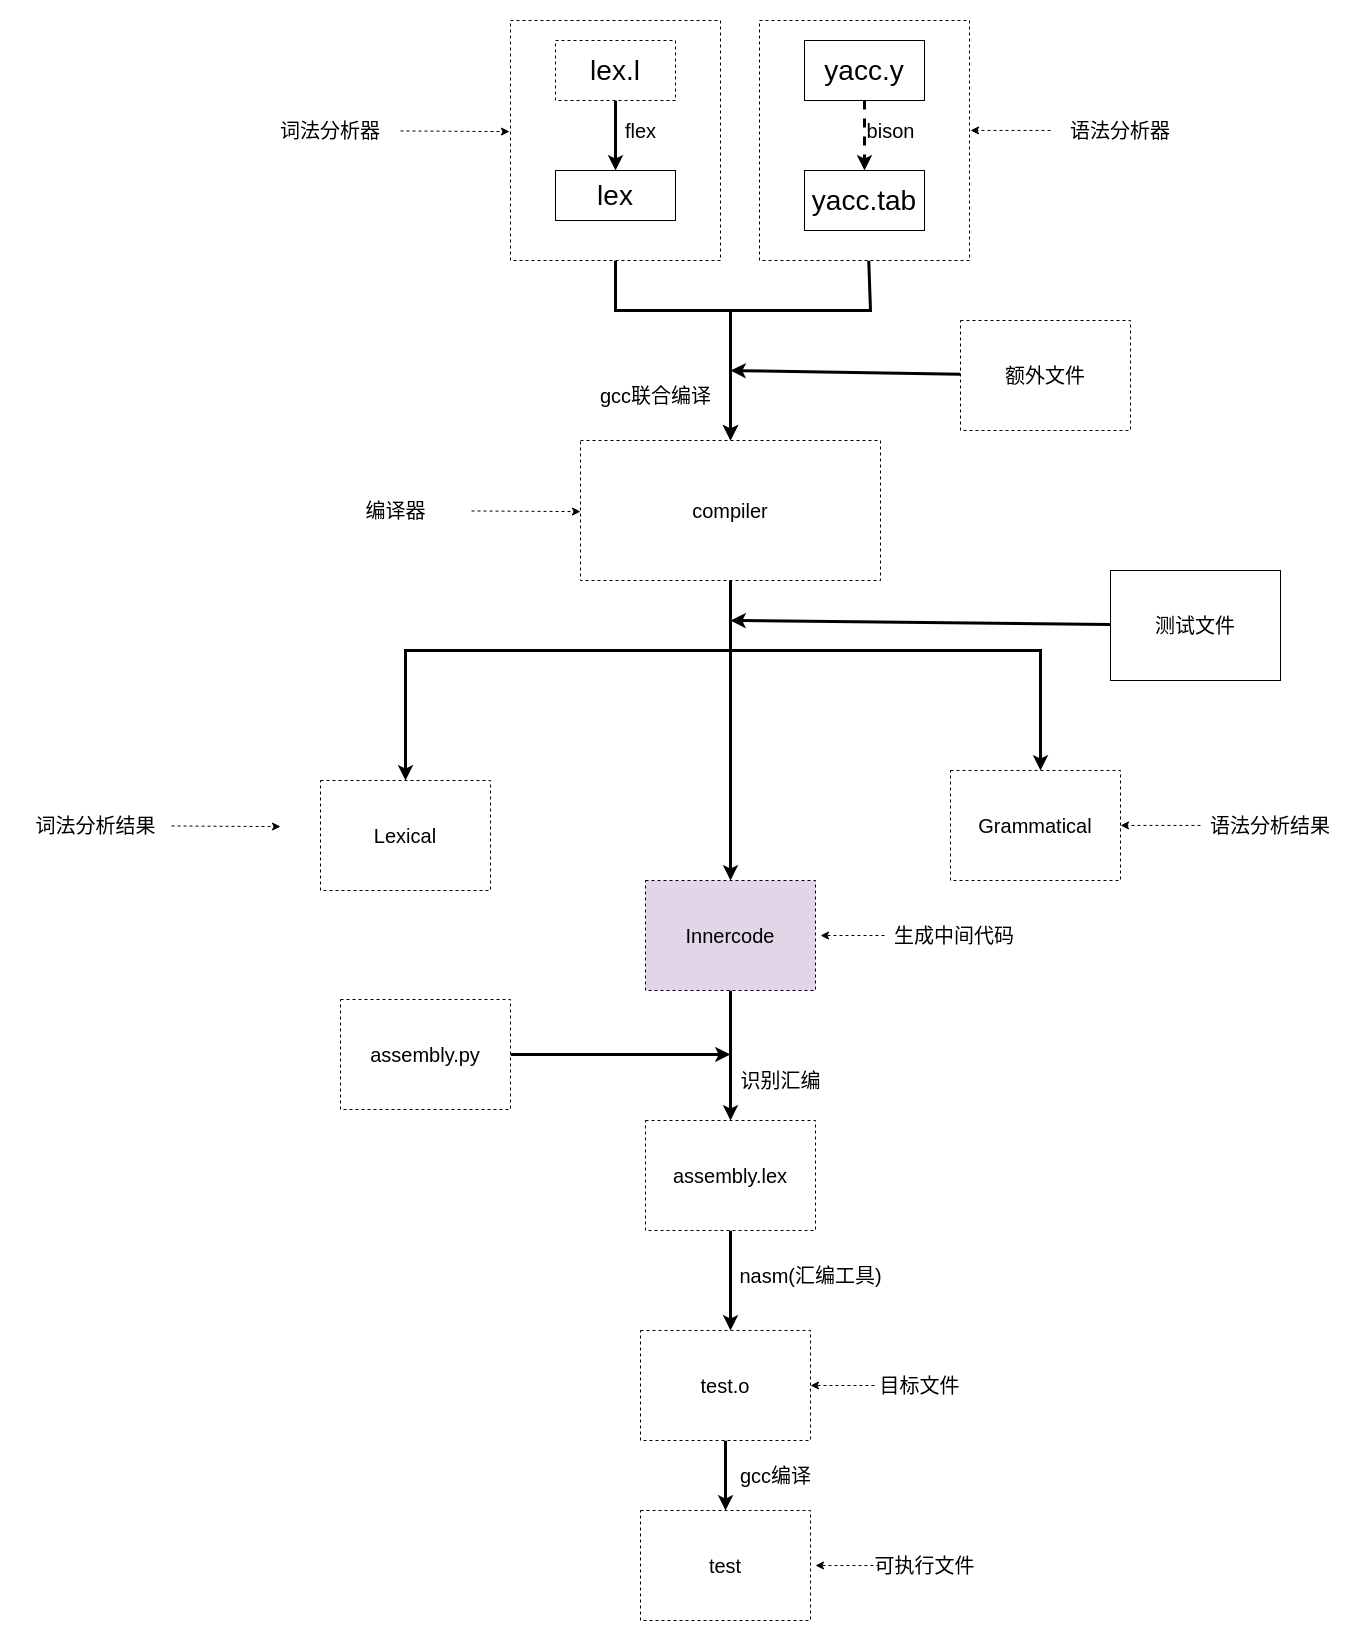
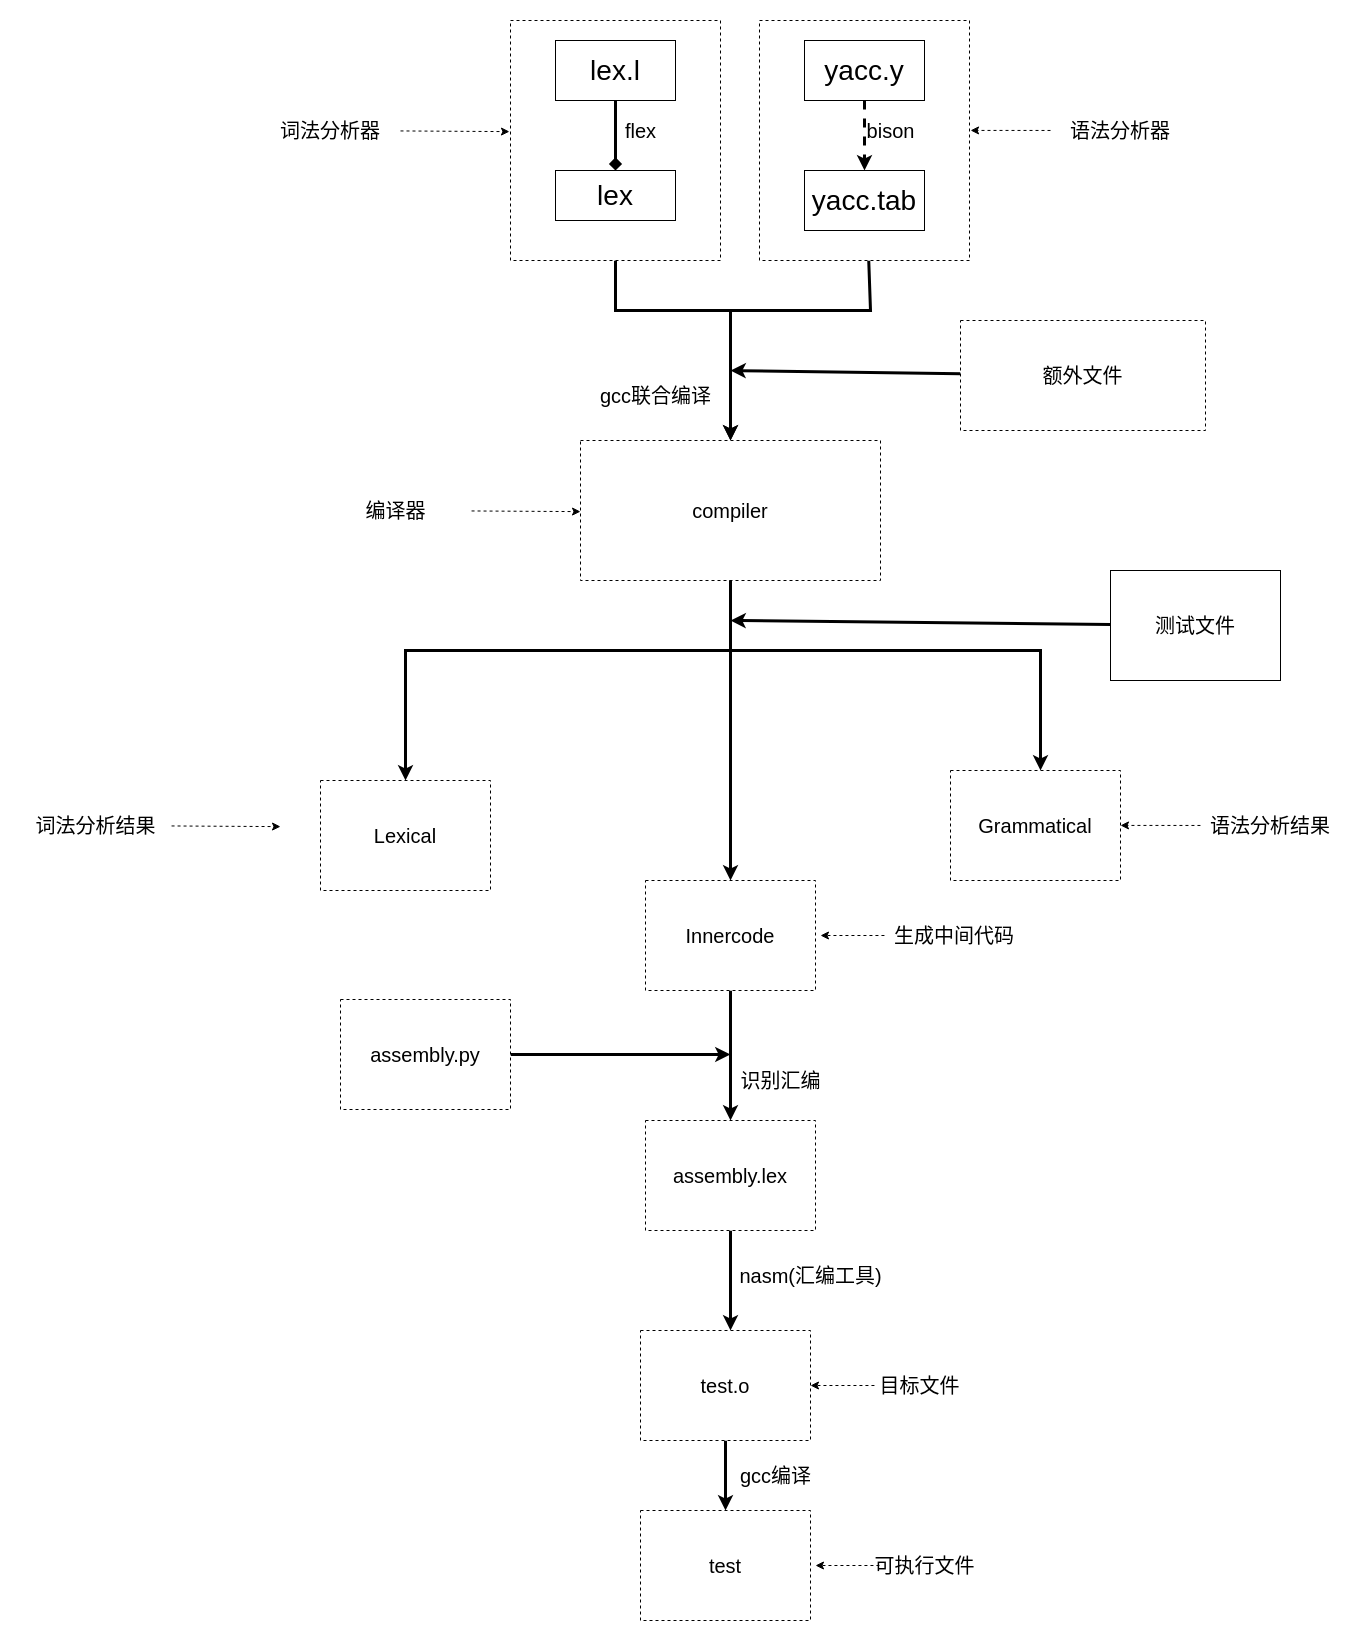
- <mxCell id="7" value="lex.l" style="rounded=0;whiteSpace=wrap;html=1;fontSize=28;dashed=1;" vertex="1" parent="1"><mxGeometry x="555" y="40" width="120" height="60" as="geometry" /></mxCell>
+ <mxCell id="7" value="lex.l" style="rounded=0;whiteSpace=wrap;html=1;fontSize=28;" vertex="1" parent="1"><mxGeometry x="555" y="40" width="120" height="60" as="geometry" /></mxCell>
- <mxCell id="6" style="edgeStyle=none;html=1;entryX=0.5;entryY=0;entryDx=0;entryDy=0;fontSize=28;strokeWidth=3;" edge="1" parent="1" source="7" target="10"><mxGeometry relative="1" as="geometry" /></mxCell>
+ <mxCell id="6" style="edgeStyle=none;html=1;entryX=0.5;entryY=0;entryDx=0;entryDy=0;fontSize=28;strokeWidth=3;endArrow=diamond;" edge="1" parent="1" source="7" target="10"><mxGeometry relative="1" as="geometry" /></mxCell>
- <mxCell id="19" value="额外文件" style="rounded=0;whiteSpace=wrap;html=1;fontSize=20;dashed=1;" vertex="1" parent="1"><mxGeometry x="960" y="320" width="170" height="110" as="geometry" /></mxCell>
+ <mxCell id="19" value="额外文件" style="rounded=0;whiteSpace=wrap;html=1;fontSize=20;dashed=1;" vertex="1" parent="1"><mxGeometry x="960" y="320" width="245" height="110" as="geometry" /></mxCell>
- <mxCell id="36" value="Innercode" style="rounded=0;whiteSpace=wrap;html=1;fontSize=20;dashed=1;fillColor=#e1d5e7;" vertex="1" parent="1"><mxGeometry x="645" y="880" width="170" height="110" as="geometry" /></mxCell>
+ <mxCell id="36" value="Innercode" style="rounded=0;whiteSpace=wrap;html=1;fontSize=20;dashed=1;" vertex="1" parent="1"><mxGeometry x="645" y="880" width="170" height="110" as="geometry" /></mxCell>
